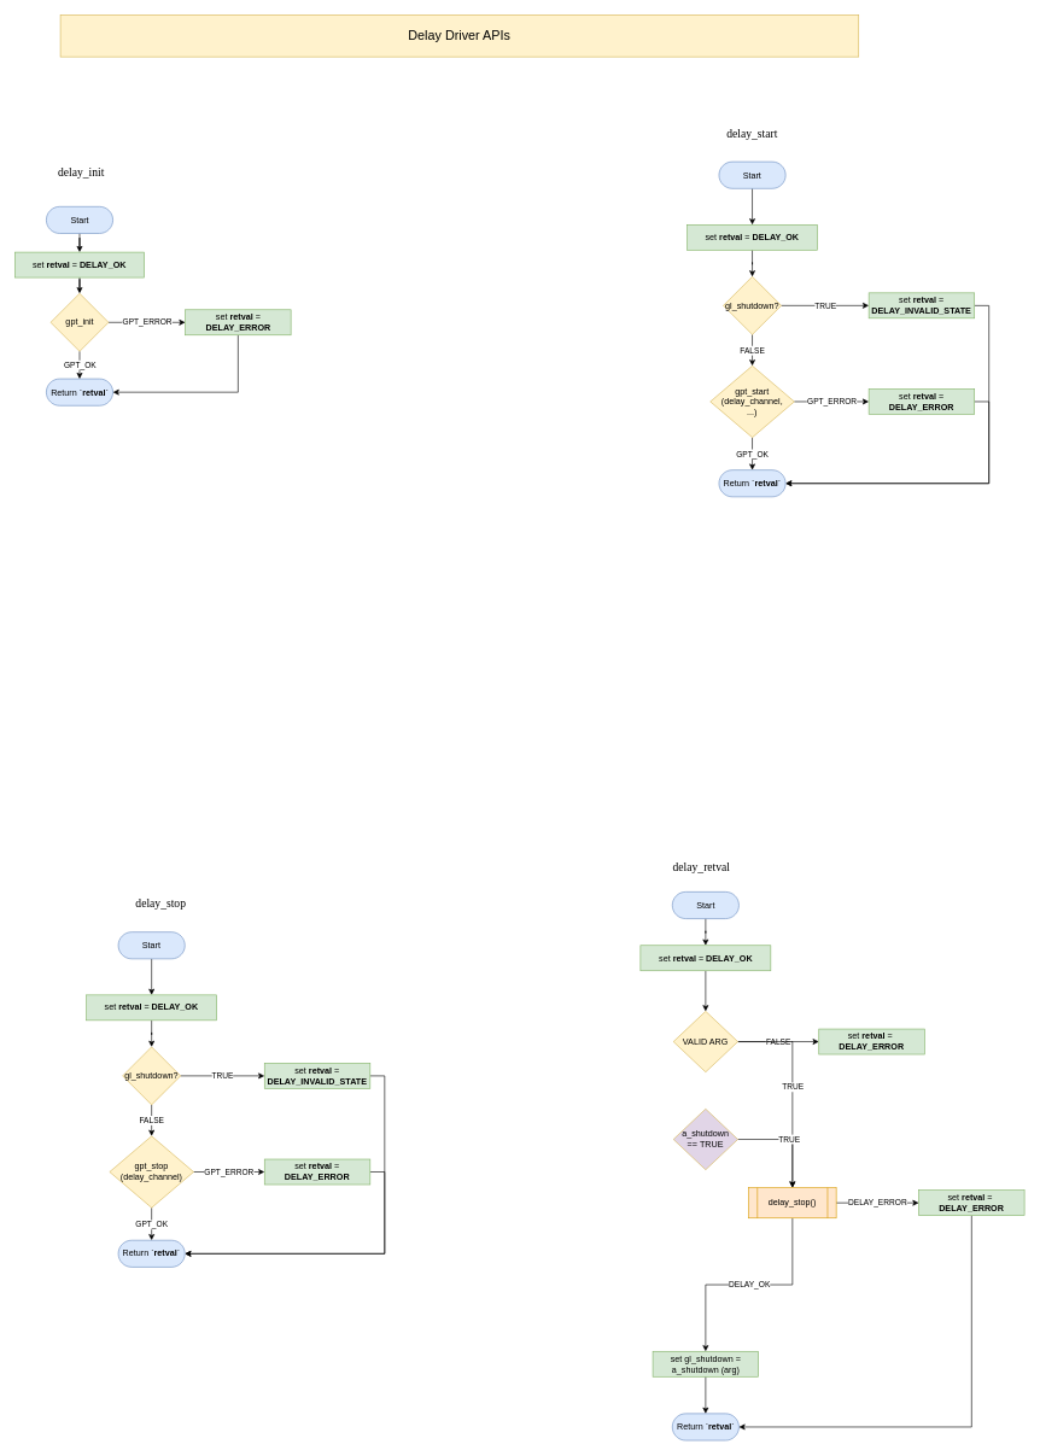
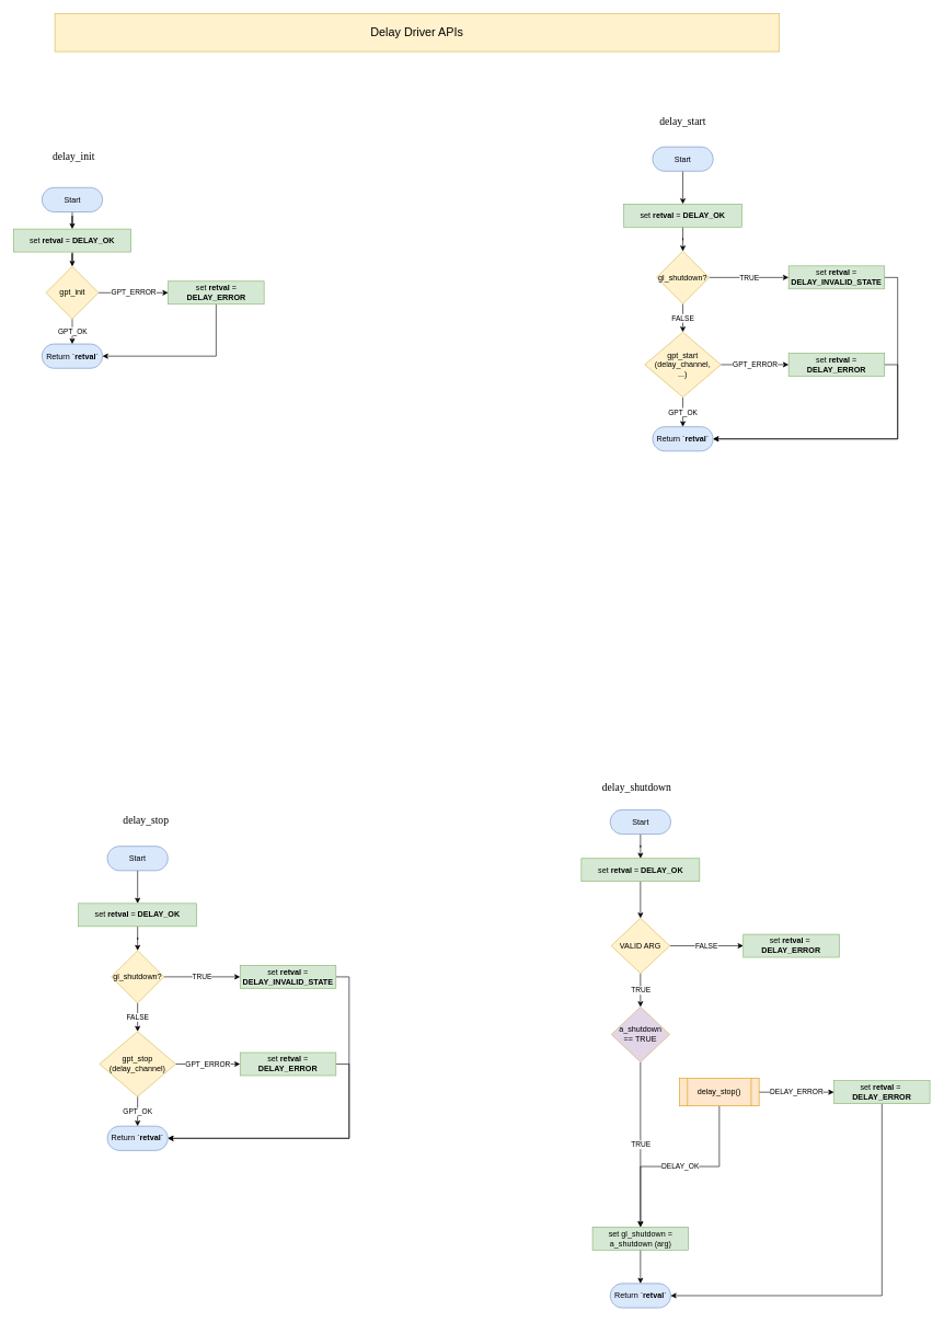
- <mxCell id="31" value="delay_retval" style="text;html=1;strokeColor=none;fillColor=none;align=center;verticalAlign=middle;whiteSpace=wrap;rounded=0;fontSize=16;fontFamily=Calibri;" parent="1" vertex="1"><mxGeometry x="914" y="1182" width="110" height="30" as="geometry" /></mxCell>
+ <mxCell id="31" value="delay_shutdown" style="text;html=1;strokeColor=none;fillColor=none;align=center;verticalAlign=middle;whiteSpace=wrap;rounded=0;fontSize=16;fontFamily=Calibri;" parent="1" vertex="1"><mxGeometry x="914" y="1182" width="110" height="30" as="geometry" /></mxCell>
- <mxCell id="36" value="TRUE" style="edgeStyle=orthogonalEdgeStyle;rounded=0;orthogonalLoop=1;jettySize=auto;html=1;" edge="1" parent="1" source="37" target="58"><mxGeometry relative="1" as="geometry" /></mxCell>
+ <mxCell id="36" value="TRUE" style="edgeStyle=orthogonalEdgeStyle;rounded=0;orthogonalLoop=1;jettySize=auto;html=1;" edge="1" parent="1" source="37" target="64"><mxGeometry relative="1" as="geometry" /></mxCell>
- <mxCell id="63" value="TRUE" style="edgeStyle=orthogonalEdgeStyle;rounded=0;orthogonalLoop=1;jettySize=auto;html=1;entryX=0.5;entryY=0;entryDx=0;entryDy=0;" edge="1" parent="1" source="64" target="58"><mxGeometry relative="1" as="geometry" /></mxCell>
+ <mxCell id="63" value="TRUE" style="edgeStyle=orthogonalEdgeStyle;rounded=0;orthogonalLoop=1;jettySize=auto;html=1;" edge="1" parent="1" source="64" target="62"><mxGeometry relative="1" as="geometry" /></mxCell>
